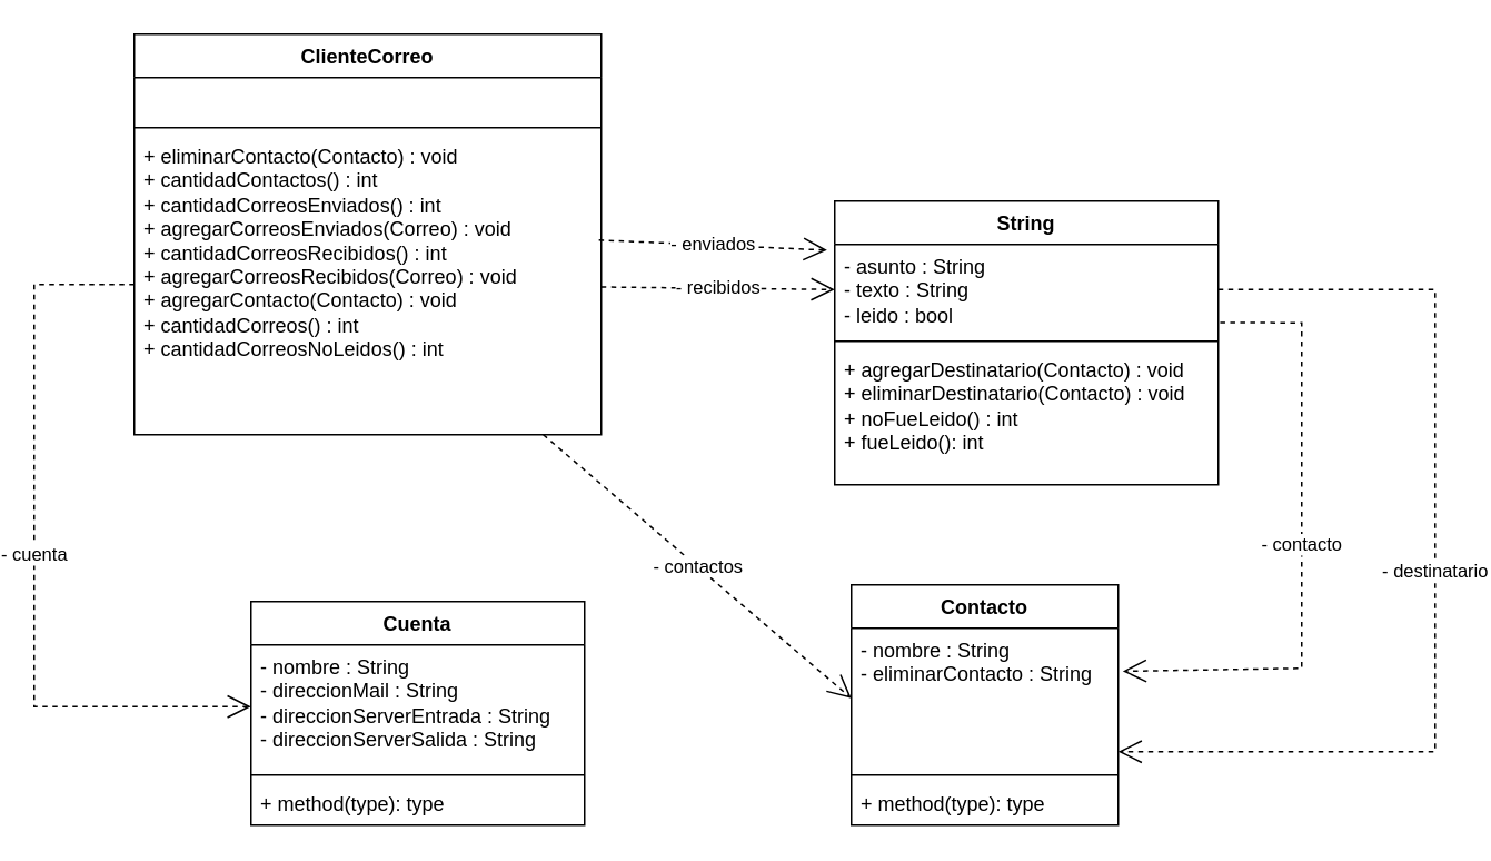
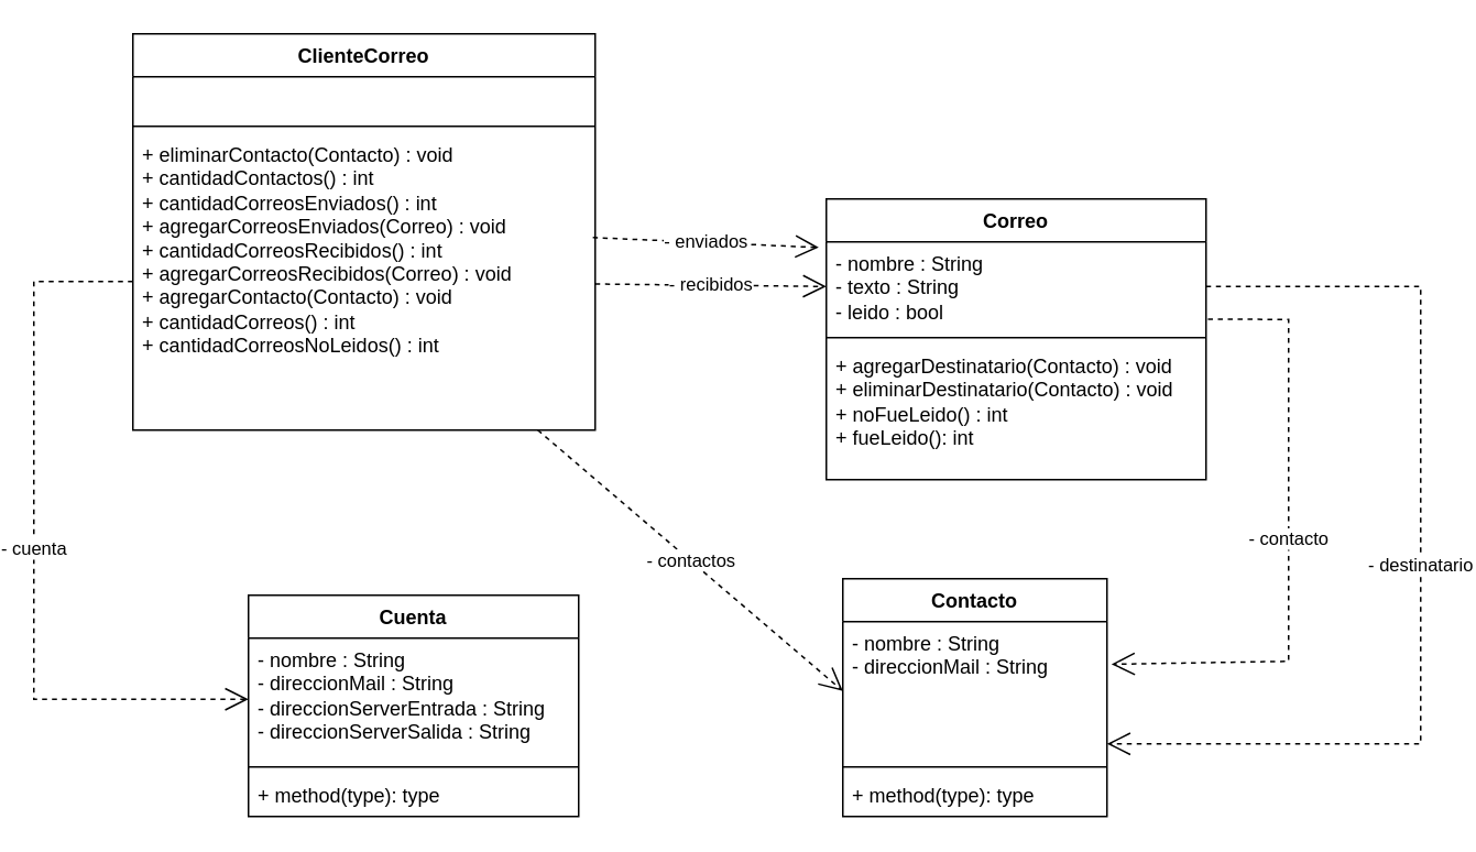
- <mxCell id="6" value="String&lt;br&gt;" style="swimlane;fontStyle=1;align=center;verticalAlign=top;childLayout=stackLayout;horizontal=1;startSize=26;horizontalStack=0;resizeParent=1;resizeParentMax=0;resizeLast=0;collapsible=1;marginBottom=0;whiteSpace=wrap;html=1;" parent="1" vertex="1"><mxGeometry x="500" y="120" width="230" height="170" as="geometry" /></mxCell>
+ <mxCell id="6" value="Correo&lt;br&gt;" style="swimlane;fontStyle=1;align=center;verticalAlign=top;childLayout=stackLayout;horizontal=1;startSize=26;horizontalStack=0;resizeParent=1;resizeParentMax=0;resizeLast=0;collapsible=1;marginBottom=0;whiteSpace=wrap;html=1;" parent="1" vertex="1"><mxGeometry x="500" y="120" width="230" height="170" as="geometry" /></mxCell>
- <mxCell id="7" value="- asunto : String&lt;br&gt;- texto : String&lt;br&gt;- leido : bool" style="text;strokeColor=none;fillColor=none;align=left;verticalAlign=top;spacingLeft=4;spacingRight=4;overflow=hidden;rotatable=0;points=[[0,0.5],[1,0.5]];portConstraint=eastwest;whiteSpace=wrap;html=1;" parent="6" vertex="1"><mxGeometry y="26" width="230" height="54" as="geometry" /></mxCell>
+ <mxCell id="7" value="- nombre : String&lt;br&gt;- texto : String&lt;br&gt;- leido : bool" style="text;strokeColor=none;fillColor=none;align=left;verticalAlign=top;spacingLeft=4;spacingRight=4;overflow=hidden;rotatable=0;points=[[0,0.5],[1,0.5]];portConstraint=eastwest;whiteSpace=wrap;html=1;" parent="6" vertex="1"><mxGeometry y="26" width="230" height="54" as="geometry" /></mxCell>
- <mxCell id="15" value="- nombre : String&lt;br&gt;- eliminarContacto : String" style="text;strokeColor=none;fillColor=none;align=left;verticalAlign=top;spacingLeft=4;spacingRight=4;overflow=hidden;rotatable=0;points=[[0,0.5],[1,0.5]];portConstraint=eastwest;whiteSpace=wrap;html=1;" parent="14" vertex="1"><mxGeometry y="26" width="160" height="84" as="geometry" /></mxCell>
+ <mxCell id="15" value="- nombre : String&lt;br&gt;- direccionMail : String" style="text;strokeColor=none;fillColor=none;align=left;verticalAlign=top;spacingLeft=4;spacingRight=4;overflow=hidden;rotatable=0;points=[[0,0.5],[1,0.5]];portConstraint=eastwest;whiteSpace=wrap;html=1;" parent="14" vertex="1"><mxGeometry y="26" width="160" height="84" as="geometry" /></mxCell>
